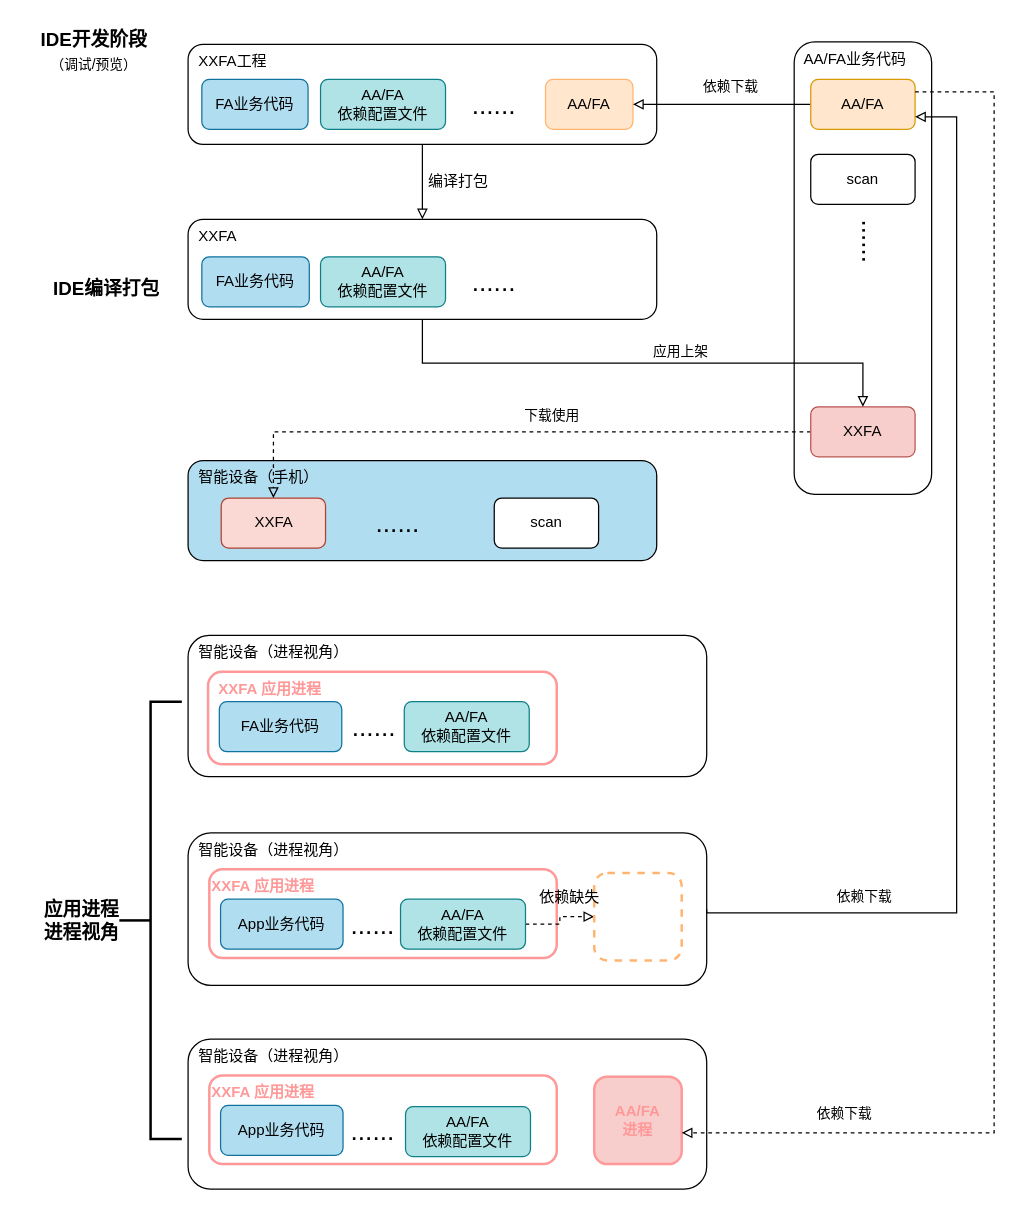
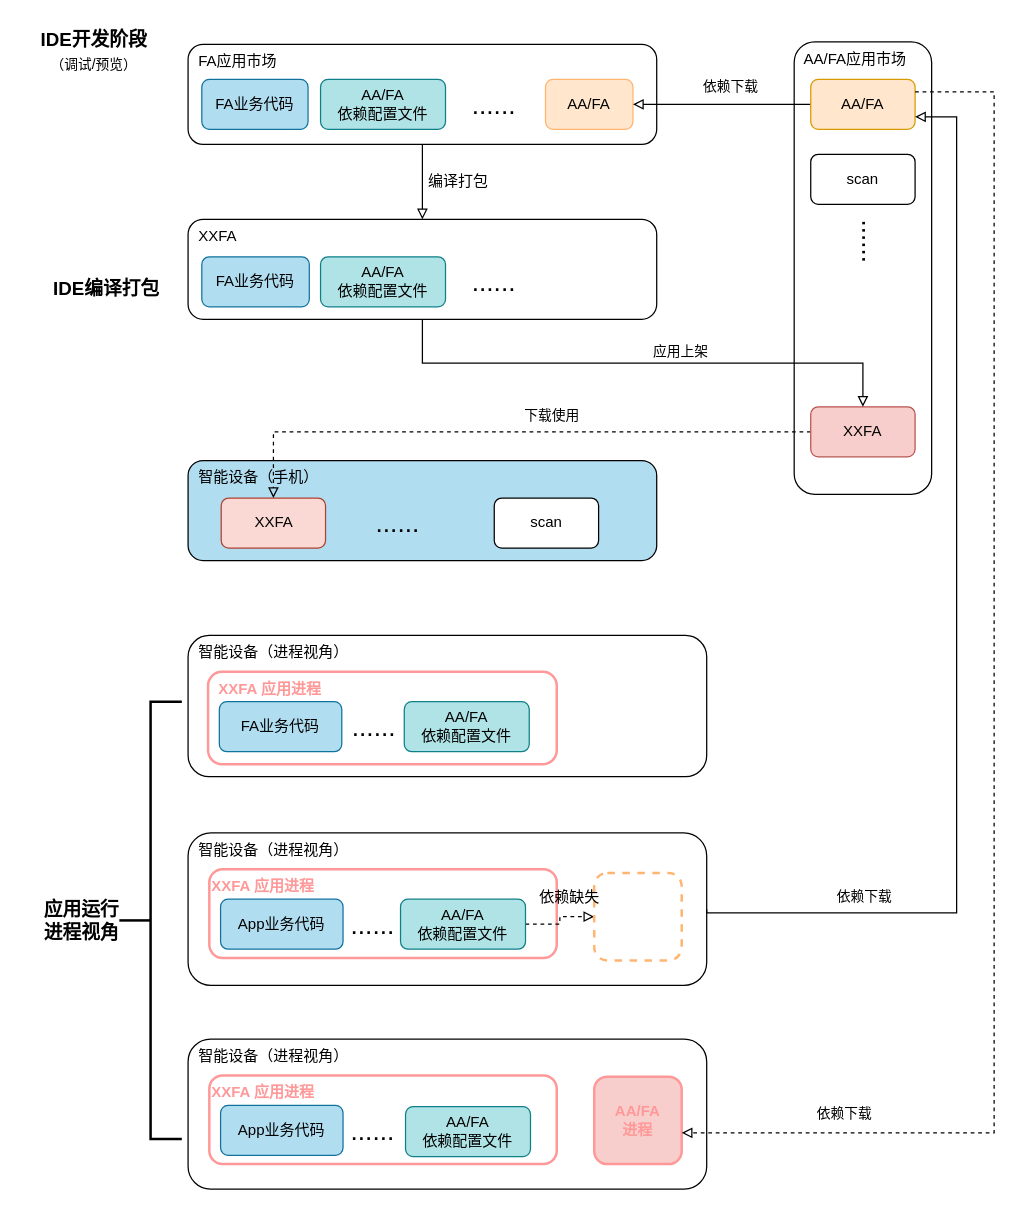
- <mxCell id="17" value="&amp;nbsp; AA/FA业务代码" style="rounded=1;whiteSpace=wrap;html=1;fontSize=12;glass=0;strokeWidth=1;shadow=0;align=left;verticalAlign=top;" vertex="1" parent="1"><mxGeometry x="635" y="33" width="110" height="362" as="geometry" /></mxCell>
+ <mxCell id="17" value="&amp;nbsp; AA/FA应用市场" style="rounded=1;whiteSpace=wrap;html=1;fontSize=12;glass=0;strokeWidth=1;shadow=0;align=left;verticalAlign=top;" vertex="1" parent="1"><mxGeometry x="635" y="33" width="110" height="362" as="geometry" /></mxCell>
- <mxCell id="7" value="&amp;nbsp; XXFA工程" style="rounded=1;whiteSpace=wrap;html=1;fontSize=12;glass=0;strokeWidth=1;shadow=0;align=left;verticalAlign=top;" vertex="1" parent="1"><mxGeometry x="150" y="35" width="375" height="80" as="geometry" /></mxCell>
+ <mxCell id="7" value="&amp;nbsp; FA应用市场" style="rounded=1;whiteSpace=wrap;html=1;fontSize=12;glass=0;strokeWidth=1;shadow=0;align=left;verticalAlign=top;" vertex="1" parent="1"><mxGeometry x="150" y="35" width="375" height="80" as="geometry" /></mxCell>
- <mxCell id="31" value="&lt;b&gt;应用进程&lt;br&gt;进程视角&lt;/b&gt;" style="text;html=1;strokeColor=none;fillColor=none;align=center;verticalAlign=middle;whiteSpace=wrap;rounded=0;fontSize=15;" vertex="1" parent="1"><mxGeometry x="20" y="716" width="90" height="40" as="geometry" /></mxCell>
+ <mxCell id="31" value="&lt;b&gt;应用运行&lt;br&gt;进程视角&lt;/b&gt;" style="text;html=1;strokeColor=none;fillColor=none;align=center;verticalAlign=middle;whiteSpace=wrap;rounded=0;fontSize=15;" vertex="1" parent="1"><mxGeometry x="20" y="716" width="90" height="40" as="geometry" /></mxCell>
